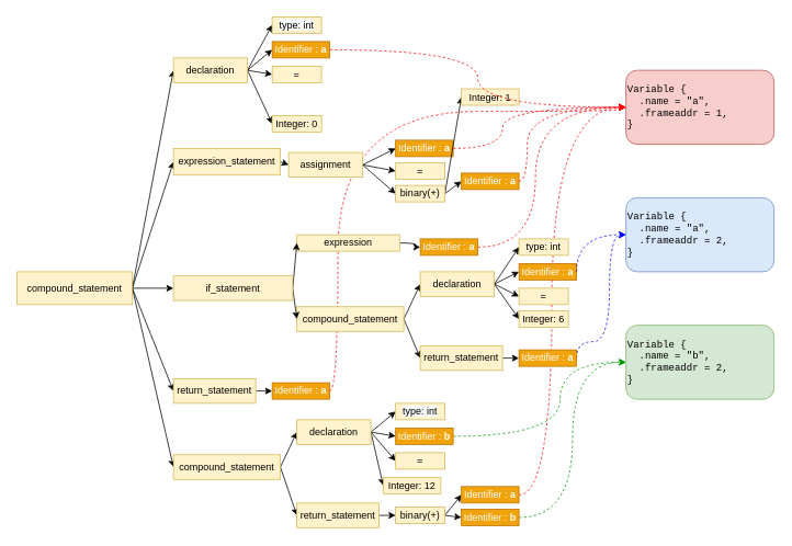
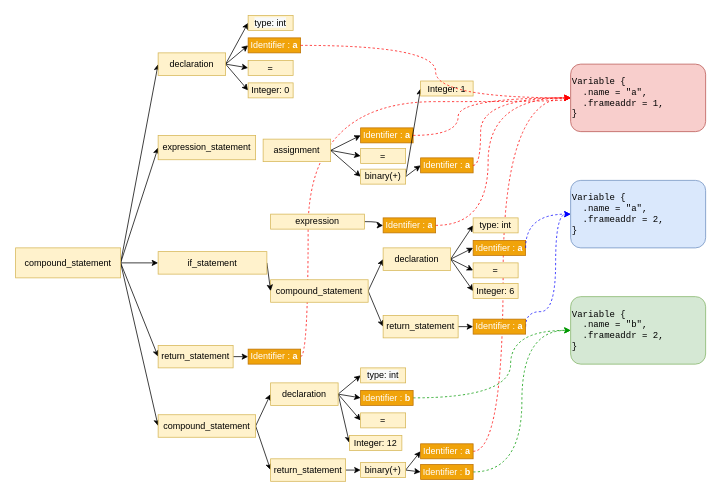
- <mxCell id="26" value="Integer: 0" style="rounded=0;whiteSpace=wrap;html=1;fillColor=#fff2cc;strokeColor=#d6b656;" parent="1" vertex="1"><mxGeometry x="330" y="140" width="60" height="20" as="geometry" /></mxCell>
+ <mxCell id="26" value="Integer: 0" style="rounded=0;whiteSpace=wrap;html=1;fillColor=#fff2cc;strokeColor=#d6b656;" parent="1" vertex="1"><mxGeometry x="330" y="110" width="60" height="20" as="geometry" /></mxCell>
- <mxCell id="40" style="edgeStyle=none;rounded=0;orthogonalLoop=1;jettySize=auto;html=1;exitX=1;exitY=0.5;exitDx=0;exitDy=0;entryX=0;entryY=0.5;entryDx=0;entryDy=0;fontFamily=Courier New;" parent="1" source="41" target="32" edge="1"><mxGeometry relative="1" as="geometry" /></mxCell>
- <mxCell id="88" style="rounded=0;orthogonalLoop=1;jettySize=auto;html=1;exitX=1;exitY=0.5;exitDx=0;exitDy=0;entryX=0;entryY=0.5;entryDx=0;entryDy=0;" parent="1" source="90" target="85" edge="1"><mxGeometry relative="1" as="geometry" /></mxCell>
